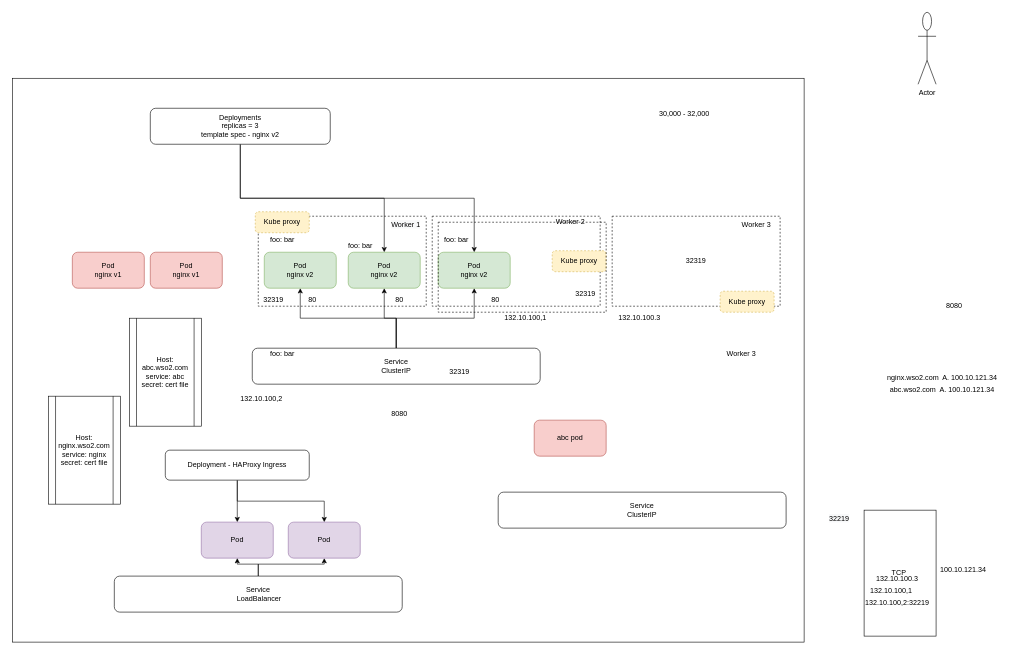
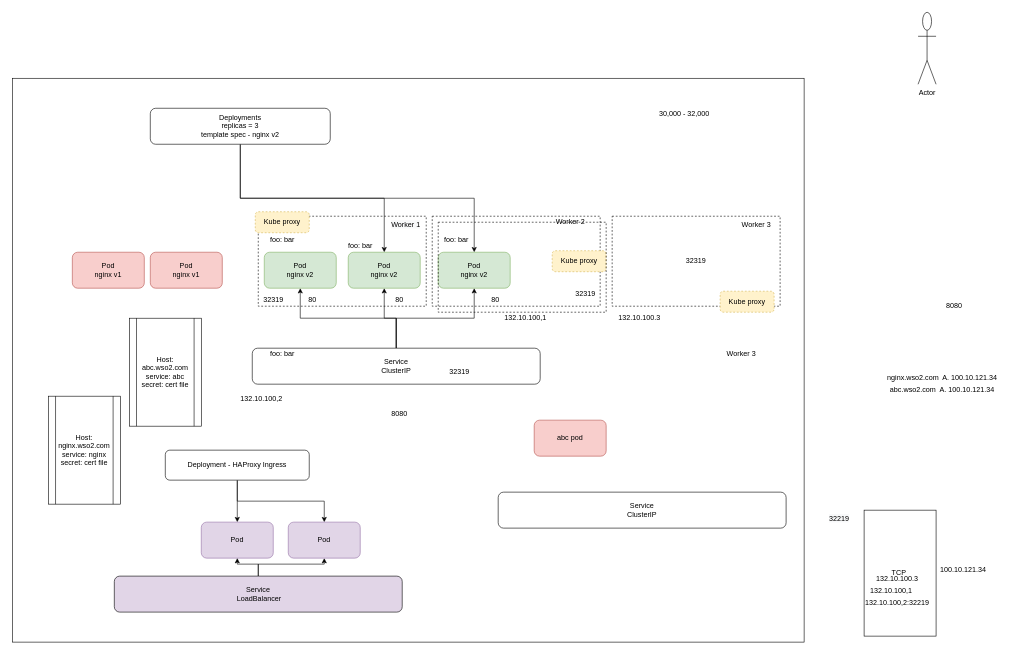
- <mxCell id="49" value="Service&lt;br&gt;&amp;nbsp;LoadBalancer" style="rounded=1;whiteSpace=wrap;html=1;" vertex="1" parent="1"><mxGeometry x="190" y="960" width="480" height="60" as="geometry" /></mxCell>
+ <mxCell id="49" value="Service&lt;br&gt;&amp;nbsp;LoadBalancer" style="rounded=1;whiteSpace=wrap;html=1;fillColor=#e1d5e7;" vertex="1" parent="1"><mxGeometry x="190" y="960" width="480" height="60" as="geometry" /></mxCell>
